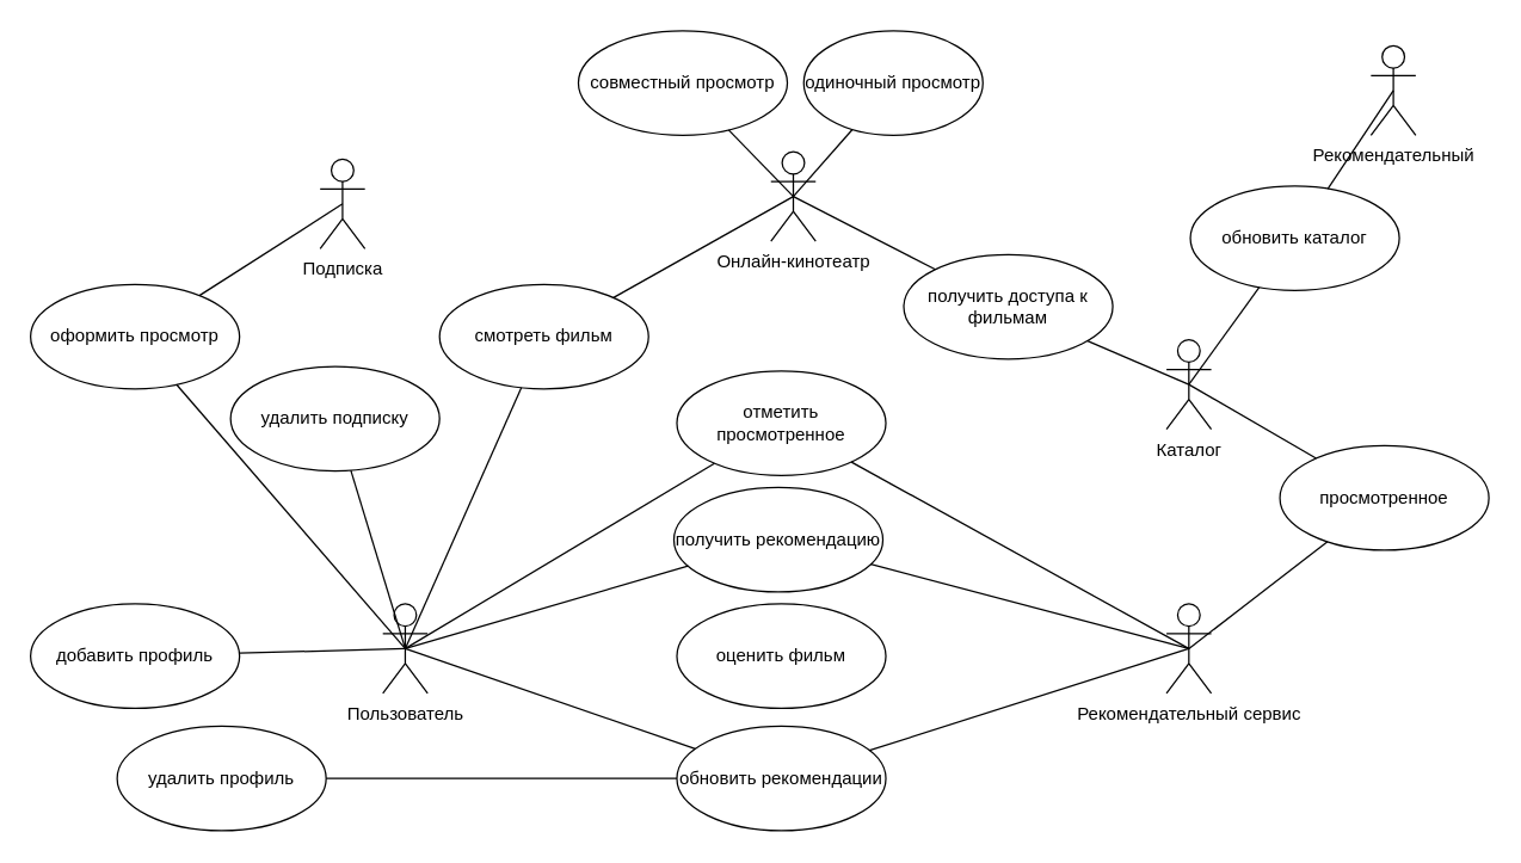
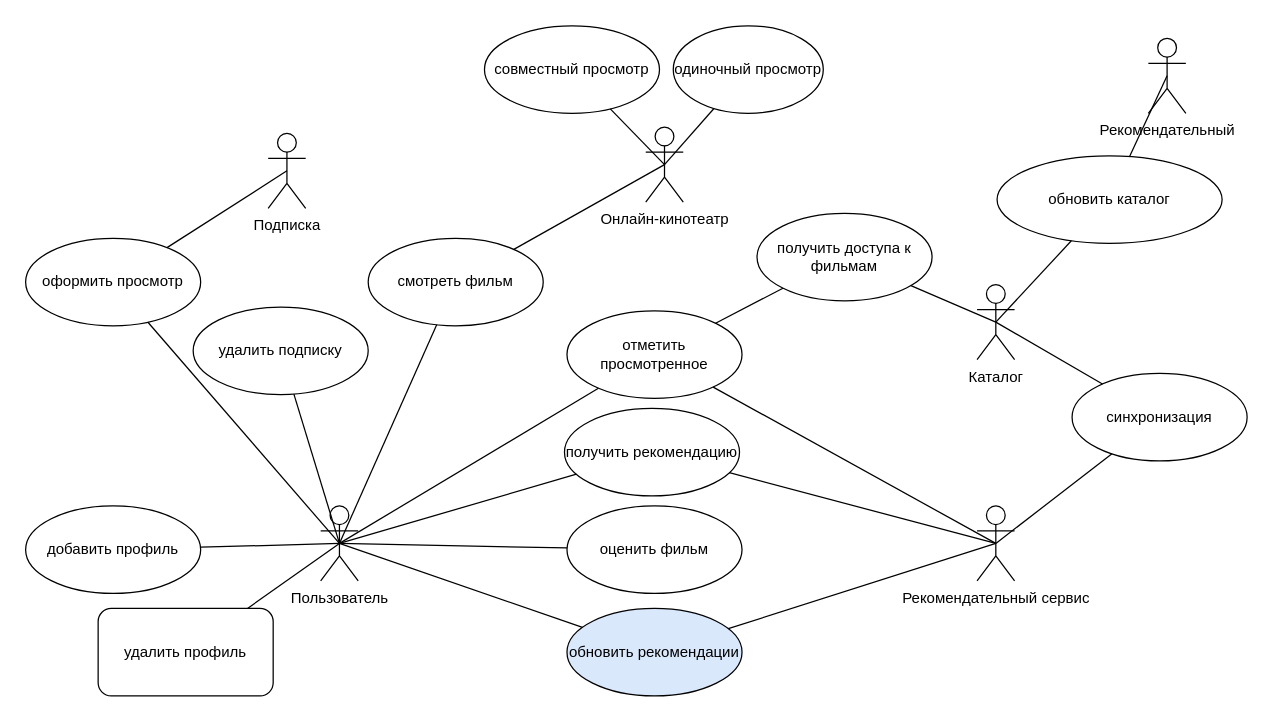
- <mxCell id="19" style="edgeStyle=none;curved=1;rounded=0;orthogonalLoop=1;jettySize=auto;html=1;entryX=0.5;entryY=0.5;entryDx=0;entryDy=0;entryPerimeter=0;fontSize=12;startSize=8;endSize=8;endArrow=none;endFill=0;" edge="1" parent="1" source="18" target="4"><mxGeometry relative="1" as="geometry"><mxPoint x="143" y="112" as="targetPoint" /></mxGeometry></mxCell>
+ <mxCell id="19" style="edgeStyle=none;curved=1;rounded=0;orthogonalLoop=1;jettySize=auto;html=1;fontSize=12;startSize=8;endSize=8;endArrow=none;endFill=0;" edge="1" parent="1" source="18" target="26"><mxGeometry relative="1" as="geometry"><mxPoint x="143" y="112" as="targetPoint" /></mxGeometry></mxCell>
- <mxCell id="21" value="обновить каталог" style="ellipse;whiteSpace=wrap;html=1;" vertex="1" parent="1"><mxGeometry x="797" y="124" width="140" height="70" as="geometry" /></mxCell>
+ <mxCell id="21" value="обновить каталог" style="ellipse;whiteSpace=wrap;html=1;" vertex="1" parent="1"><mxGeometry x="797" y="124" width="180" height="70" as="geometry" /></mxCell>
- <mxCell id="29" value="просмотренное" style="ellipse;whiteSpace=wrap;html=1;" vertex="1" parent="1"><mxGeometry x="857" y="298" width="140" height="70" as="geometry" /></mxCell>
+ <mxCell id="29" value="синхронизация" style="ellipse;whiteSpace=wrap;html=1;" vertex="1" parent="1"><mxGeometry x="857" y="298" width="140" height="70" as="geometry" /></mxCell>
+ <mxCell id="36" style="edgeStyle=none;curved=1;rounded=0;orthogonalLoop=1;jettySize=auto;html=1;entryX=0.5;entryY=0.5;entryDx=0;entryDy=0;entryPerimeter=0;fontSize=12;startSize=8;endSize=8;endArrow=none;endFill=0;" edge="1" parent="1" source="35" target="3"><mxGeometry relative="1" as="geometry"><mxPoint x="238" y="417" as="targetPoint" /></mxGeometry></mxCell>
- <mxCell id="40" value="удалить профиль" style="ellipse;whiteSpace=wrap;html=1;" vertex="1" parent="1"><mxGeometry x="78" y="486" width="140" height="70" as="geometry" /></mxCell>
+ <mxCell id="40" value="удалить профиль" style="whiteSpace=wrap;html=1;rounded=1;" vertex="1" parent="1"><mxGeometry x="78" y="486" width="140" height="70" as="geometry" /></mxCell>
- <mxCell id="41" style="edgeStyle=none;curved=1;rounded=0;orthogonalLoop=1;jettySize=auto;html=1;fontSize=12;startSize=8;endSize=8;endArrow=none;endFill=0;" edge="1" parent="1" source="40" target="37"><mxGeometry relative="1" as="geometry"><mxPoint x="112" y="391" as="targetPoint" /></mxGeometry></mxCell>
+ <mxCell id="41" style="edgeStyle=none;curved=1;rounded=0;orthogonalLoop=1;jettySize=auto;html=1;entryX=0.5;entryY=0.5;entryDx=0;entryDy=0;entryPerimeter=0;fontSize=12;startSize=8;endSize=8;endArrow=none;endFill=0;" edge="1" parent="1" source="40" target="3"><mxGeometry relative="1" as="geometry"><mxPoint x="112" y="391" as="targetPoint" /></mxGeometry></mxCell>
- <mxCell id="37" value="обновить рекомендации" style="ellipse;whiteSpace=wrap;html=1;" vertex="1" parent="1"><mxGeometry x="453" y="486" width="140" height="70" as="geometry" /></mxCell>
+ <mxCell id="37" value="обновить рекомендации" style="ellipse;whiteSpace=wrap;html=1;fillColor=#dae8fc;" vertex="1" parent="1"><mxGeometry x="453" y="486" width="140" height="70" as="geometry" /></mxCell>
